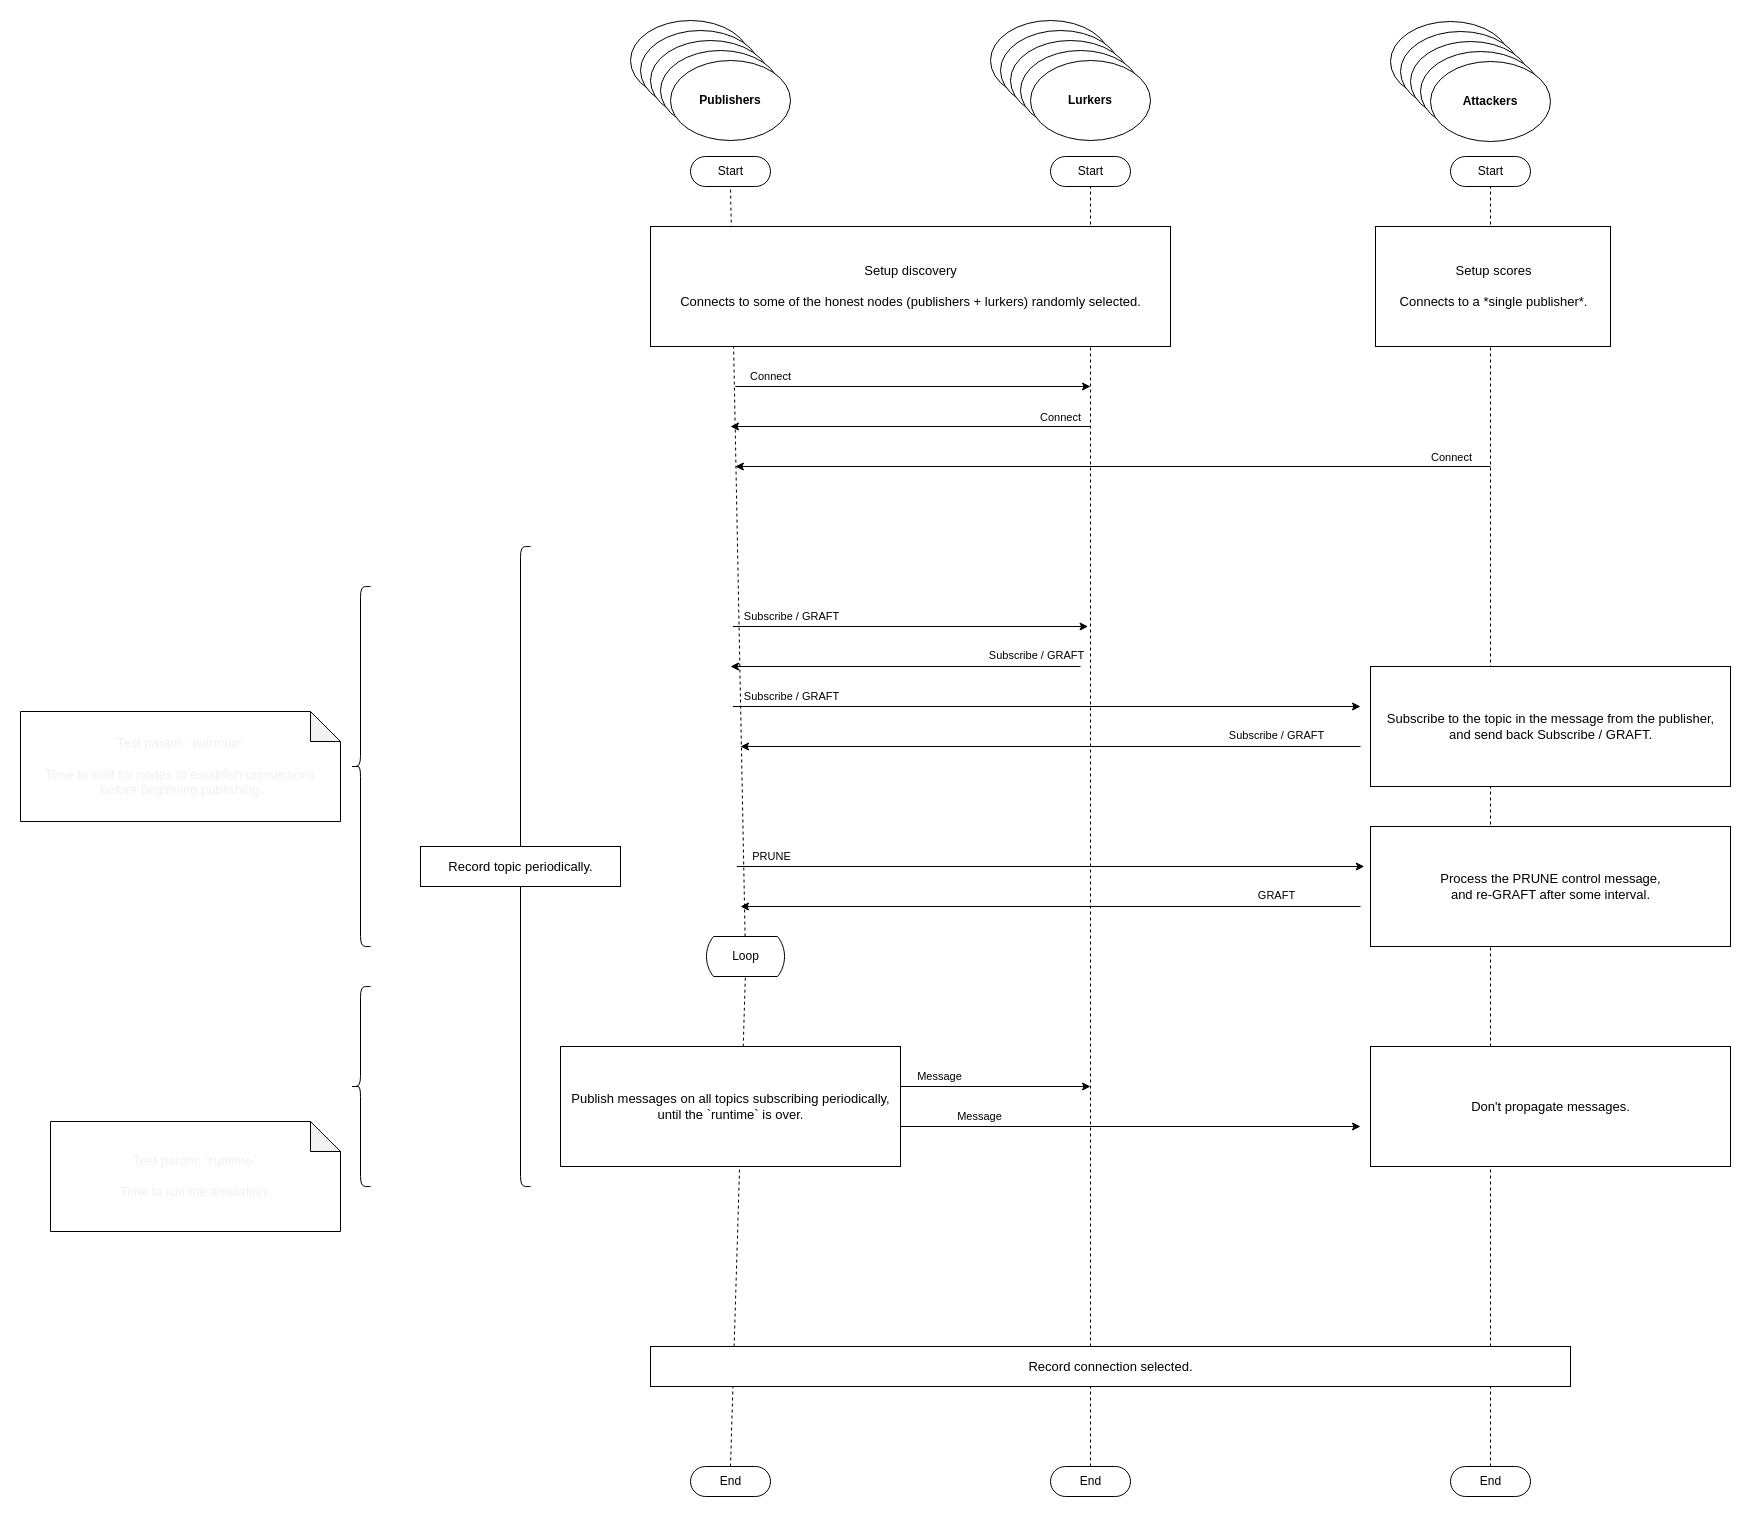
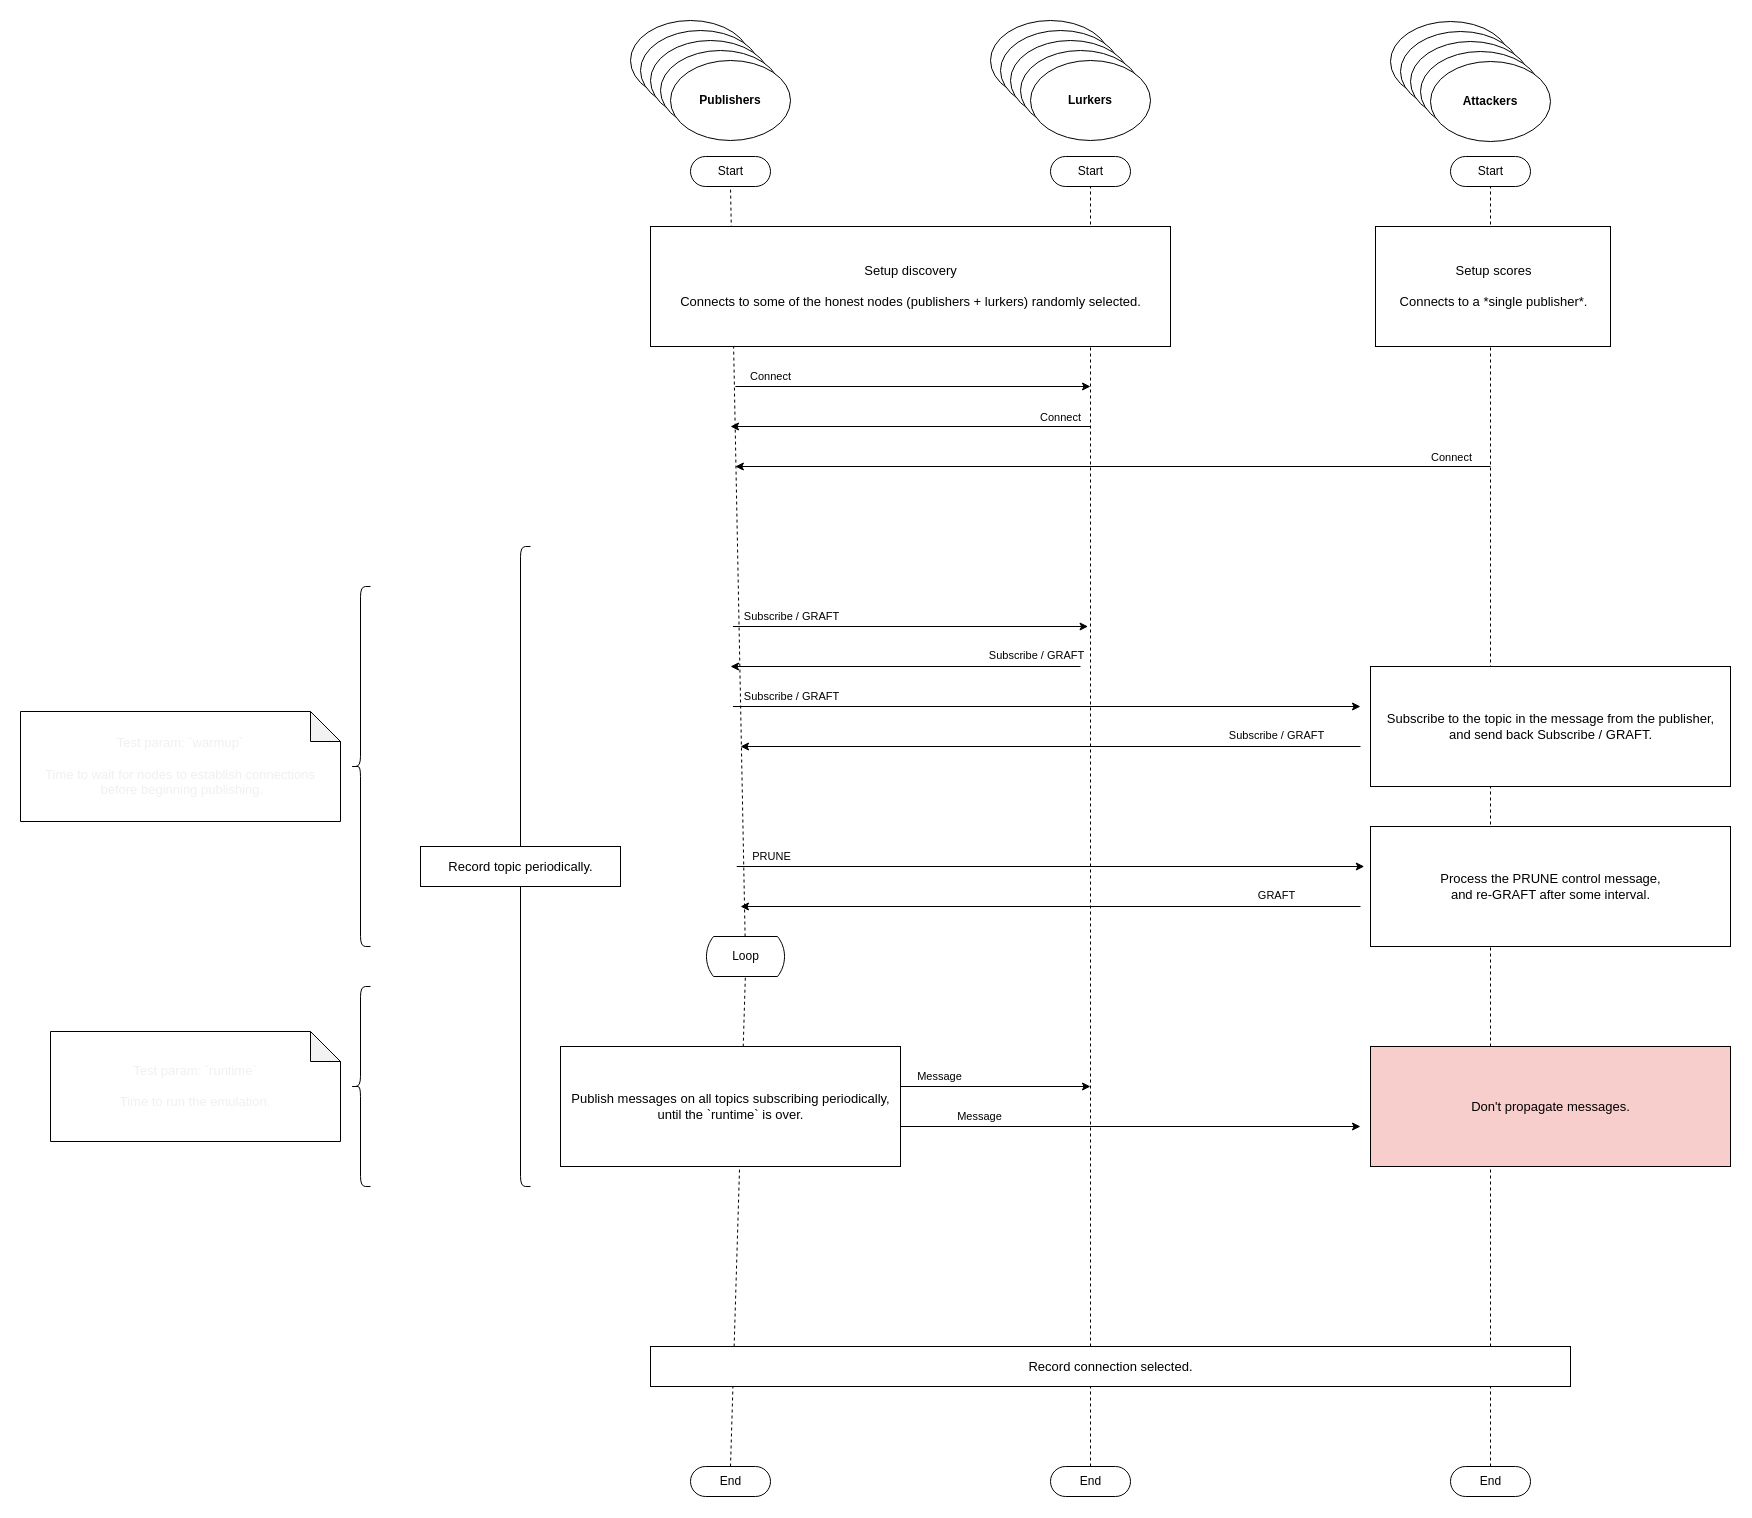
- <mxCell id="54" value="Don't propagate messages." style="html=1;dashed=0;whitespace=wrap;fontSize=13;" vertex="1" parent="1"><mxGeometry x="1370" y="1046" width="360" height="120" as="geometry" /></mxCell>
+ <mxCell id="54" value="Don't propagate messages." style="html=1;dashed=0;whitespace=wrap;fontSize=13;fillColor=#f8cecc;" vertex="1" parent="1"><mxGeometry x="1370" y="1046" width="360" height="120" as="geometry" /></mxCell>
- <mxCell id="56" value="Test param: `runtime`&lt;br&gt;&lt;br&gt;Time to run the emulation." style="shape=note;whiteSpace=wrap;html=1;backgroundOutline=1;darkOpacity=0.05;fontColor=#F0F0F0;fontSize=13;" vertex="1" parent="1"><mxGeometry x="50" y="1121" width="290" height="110" as="geometry" /></mxCell>
+ <mxCell id="56" value="Test param: `runtime`&lt;br&gt;&lt;br&gt;Time to run the emulation." style="shape=note;whiteSpace=wrap;html=1;backgroundOutline=1;darkOpacity=0.05;fontColor=#F0F0F0;fontSize=13;" vertex="1" parent="1"><mxGeometry x="50" y="1031" width="290" height="110" as="geometry" /></mxCell>
